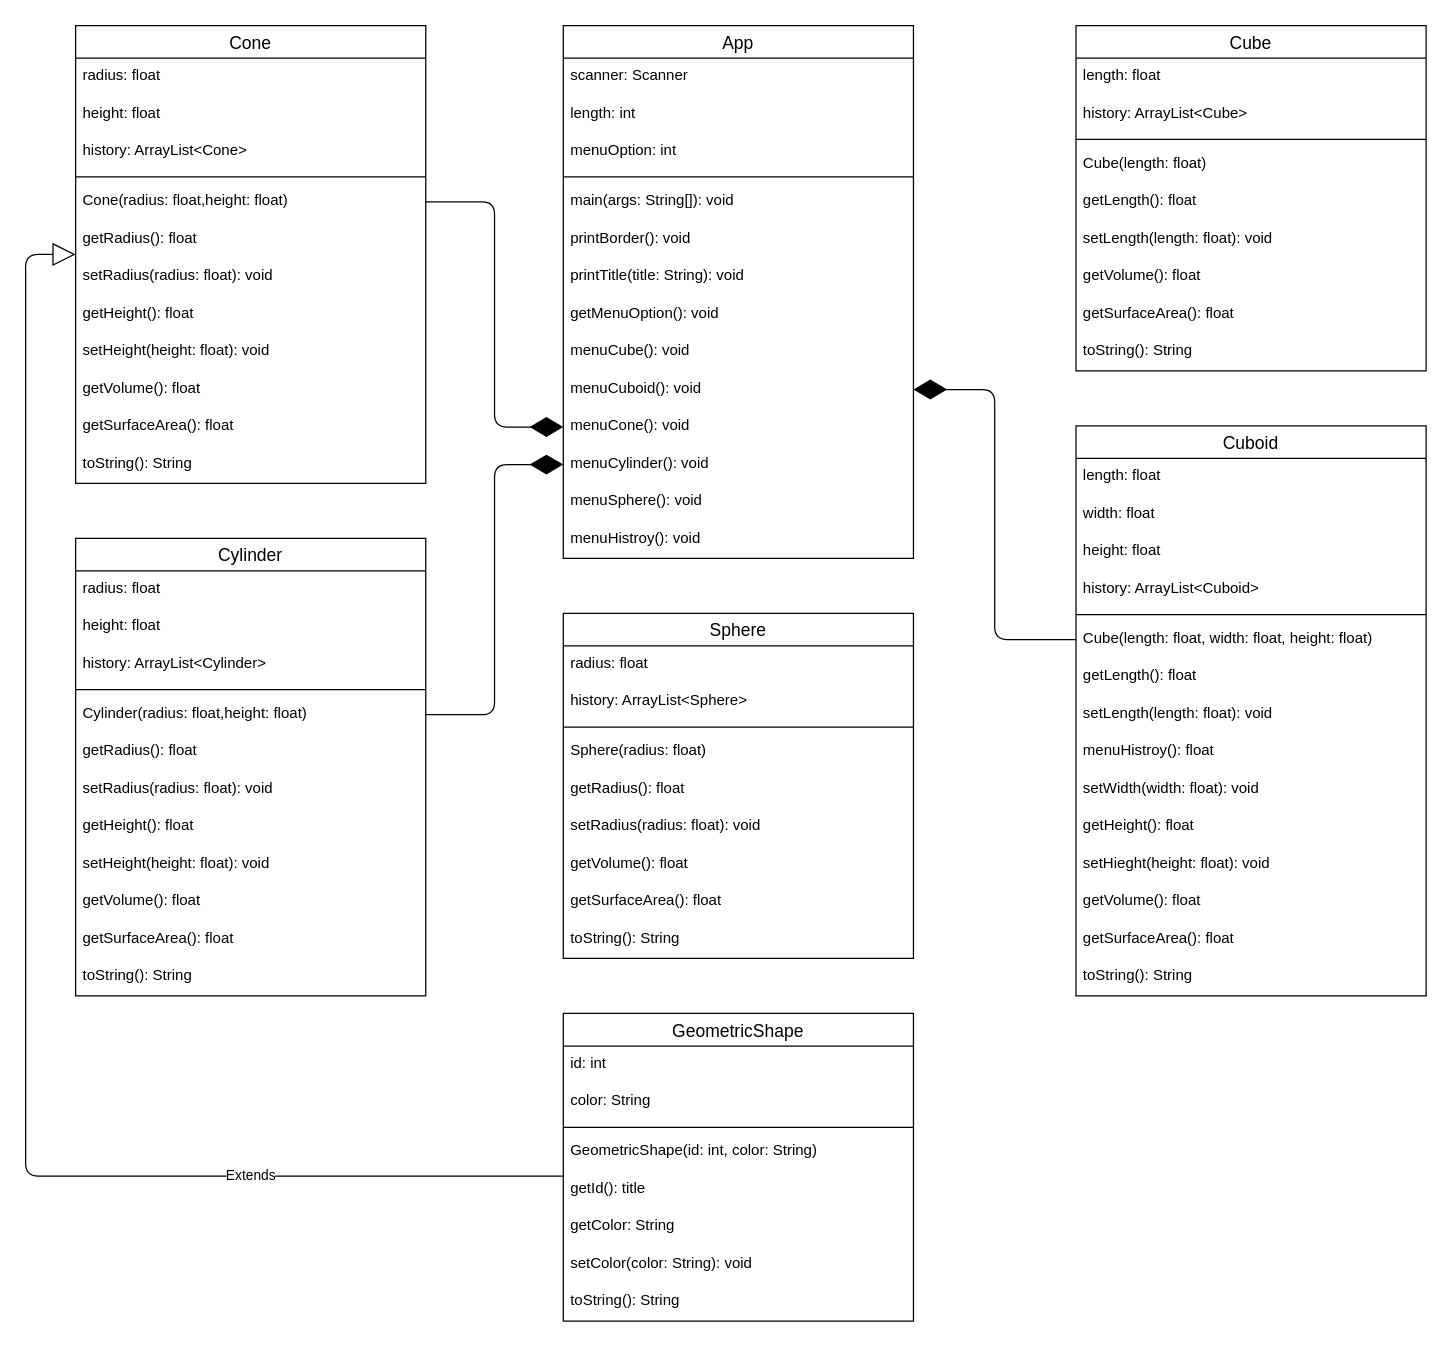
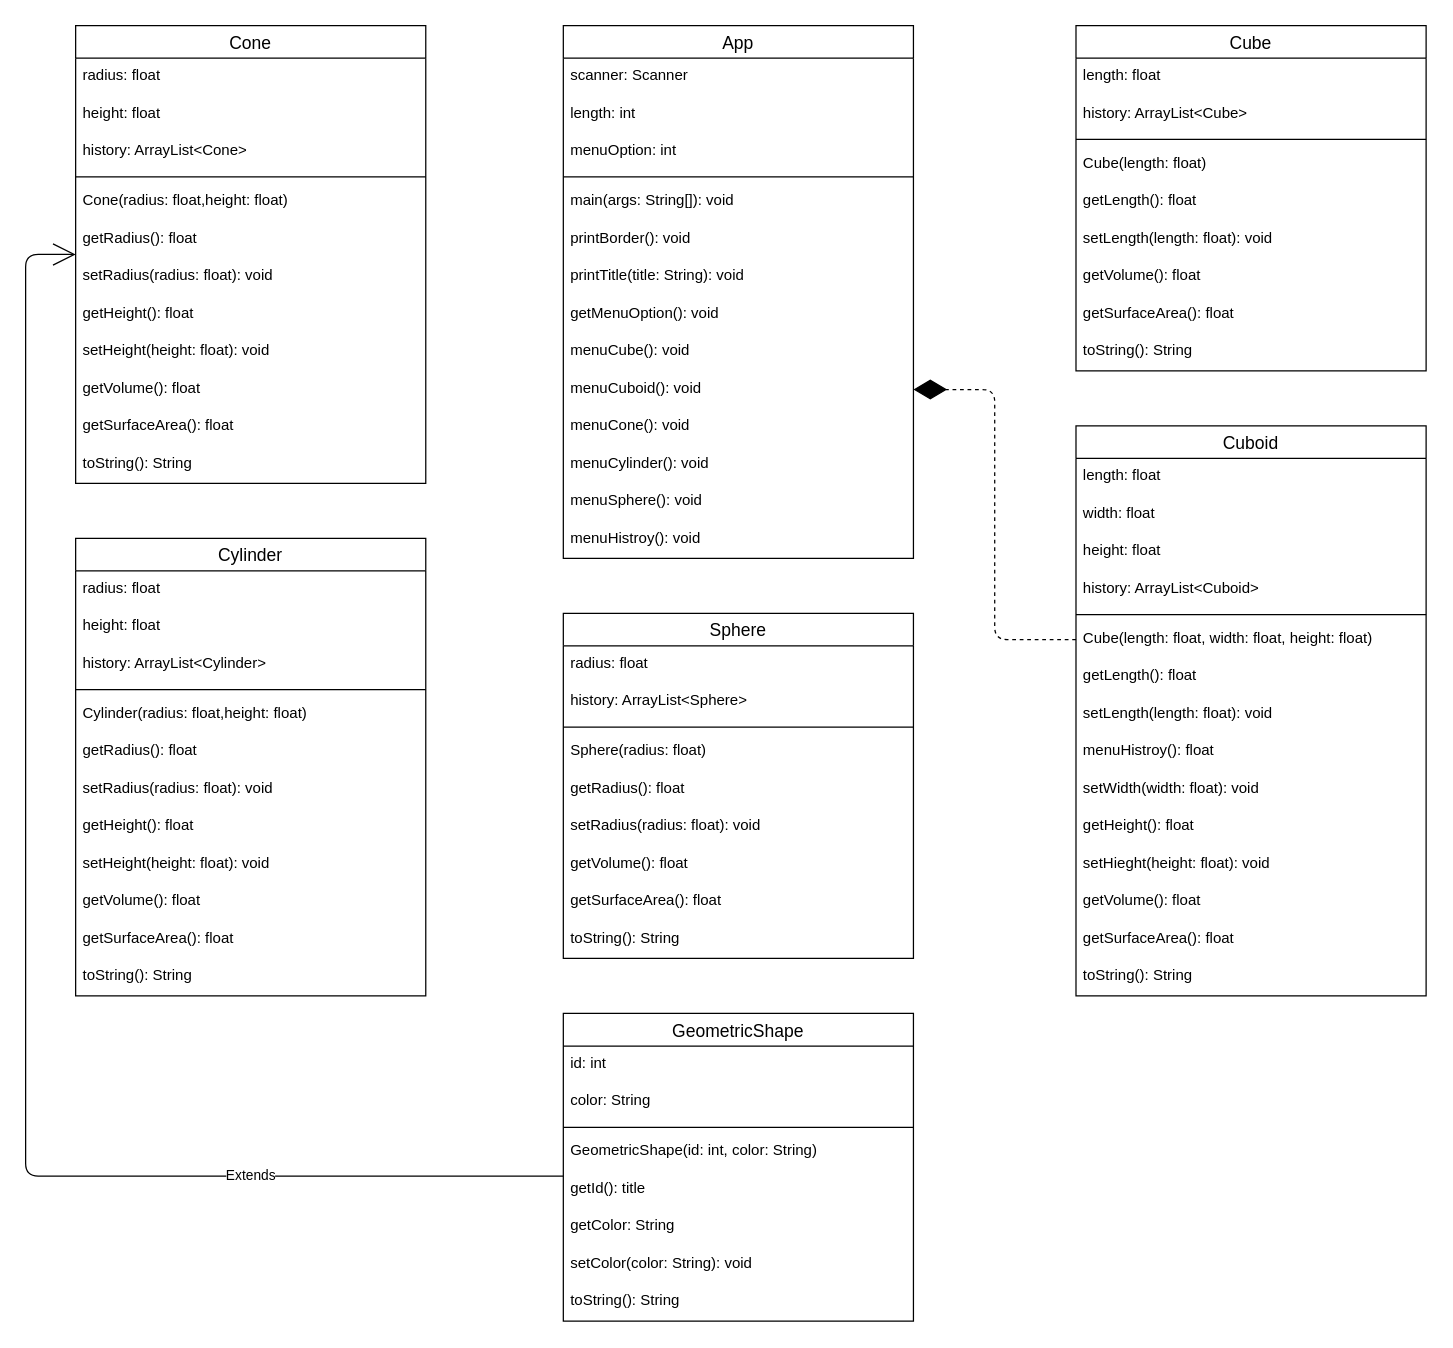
- <mxCell id="91" value="Extends" style="endArrow=block;endSize=16;endFill=0;html=1;edgeStyle=orthogonalEdgeStyle;" edge="1" parent="1" source="82" target="28"><mxGeometry x="-0.586" width="160" relative="1" as="geometry"><mxPoint x="460" y="943.091" as="sourcePoint" /><mxPoint x="70" y="623.091" as="targetPoint" /><mxPoint as="offset" /><Array as="points"><mxPoint x="20" y="940" /><mxPoint x="20" y="203" /></Array></mxGeometry></mxCell>
+ <mxCell id="91" value="Extends" style="endArrow=open;endSize=16;endFill=0;html=1;edgeStyle=orthogonalEdgeStyle;" edge="1" parent="1" source="82" target="28"><mxGeometry x="-0.586" width="160" relative="1" as="geometry"><mxPoint x="460" y="943.091" as="sourcePoint" /><mxPoint x="70" y="623.091" as="targetPoint" /><mxPoint as="offset" /><Array as="points"><mxPoint x="20" y="940" /><mxPoint x="20" y="203" /></Array></mxGeometry></mxCell>
- <mxCell id="80" value="" style="endArrow=diamondThin;endFill=1;endSize=24;html=1;exitX=1;exitY=0.5;exitDx=0;exitDy=0;entryX=0;entryY=0.5;entryDx=0;entryDy=0;edgeStyle=orthogonalEdgeStyle;" parent="1" source="33" target="75" edge="1"><mxGeometry width="160" relative="1" as="geometry"><mxPoint x="490" y="500" as="sourcePoint" /><mxPoint x="440" y="620" as="targetPoint" /></mxGeometry></mxCell>
- <mxCell id="79" value="" style="endArrow=diamondThin;endFill=1;endSize=24;html=1;exitX=0;exitY=0.5;exitDx=0;exitDy=0;entryX=1;entryY=0.5;entryDx=0;entryDy=0;edgeStyle=orthogonalEdgeStyle;" parent="1" source="18" target="74" edge="1"><mxGeometry width="160" relative="1" as="geometry"><mxPoint x="1200" y="250" as="sourcePoint" /><mxPoint x="1150" y="370" as="targetPoint" /></mxGeometry></mxCell>
+ <mxCell id="79" value="" style="endArrow=diamondThin;endFill=1;endSize=24;html=1;exitX=0;exitY=0.5;exitDx=0;exitDy=0;entryX=1;entryY=0.5;entryDx=0;entryDy=0;edgeStyle=orthogonalEdgeStyle;dashed=1;" parent="1" source="18" target="74" edge="1"><mxGeometry width="160" relative="1" as="geometry"><mxPoint x="1200" y="250" as="sourcePoint" /><mxPoint x="1150" y="370" as="targetPoint" /></mxGeometry></mxCell>
- <mxCell id="81" value="" style="endArrow=diamondThin;endFill=1;endSize=24;html=1;exitX=1;exitY=0.5;exitDx=0;exitDy=0;entryX=0;entryY=0.5;entryDx=0;entryDy=0;edgeStyle=orthogonalEdgeStyle;" parent="1" source="46" target="76" edge="1"><mxGeometry width="160" relative="1" as="geometry"><mxPoint x="520" y="480" as="sourcePoint" /><mxPoint x="560" y="630" as="targetPoint" /></mxGeometry></mxCell>
